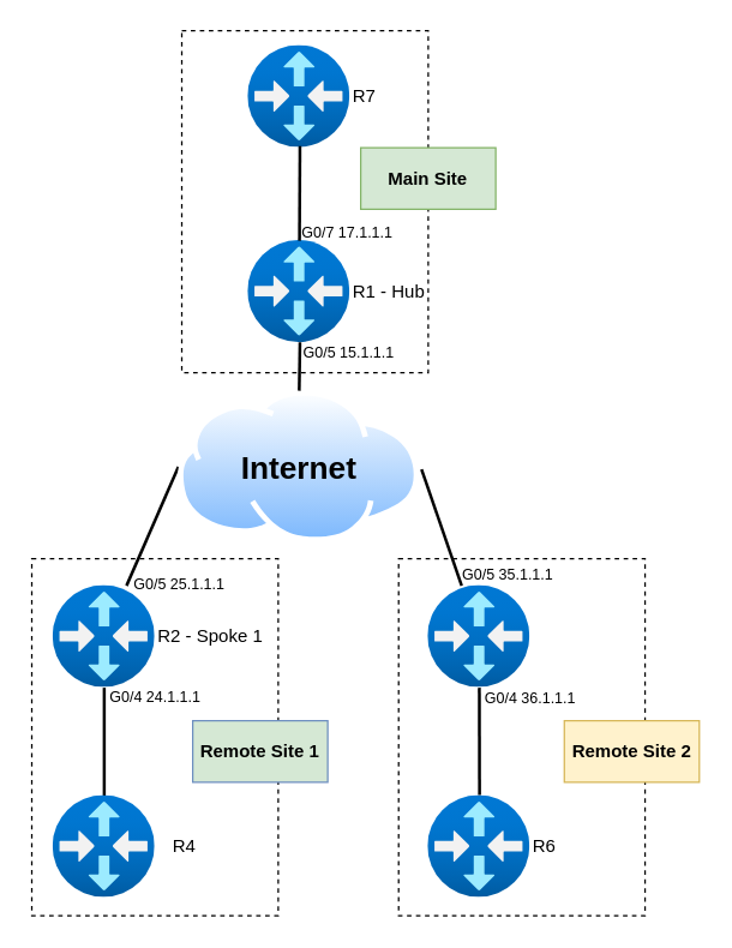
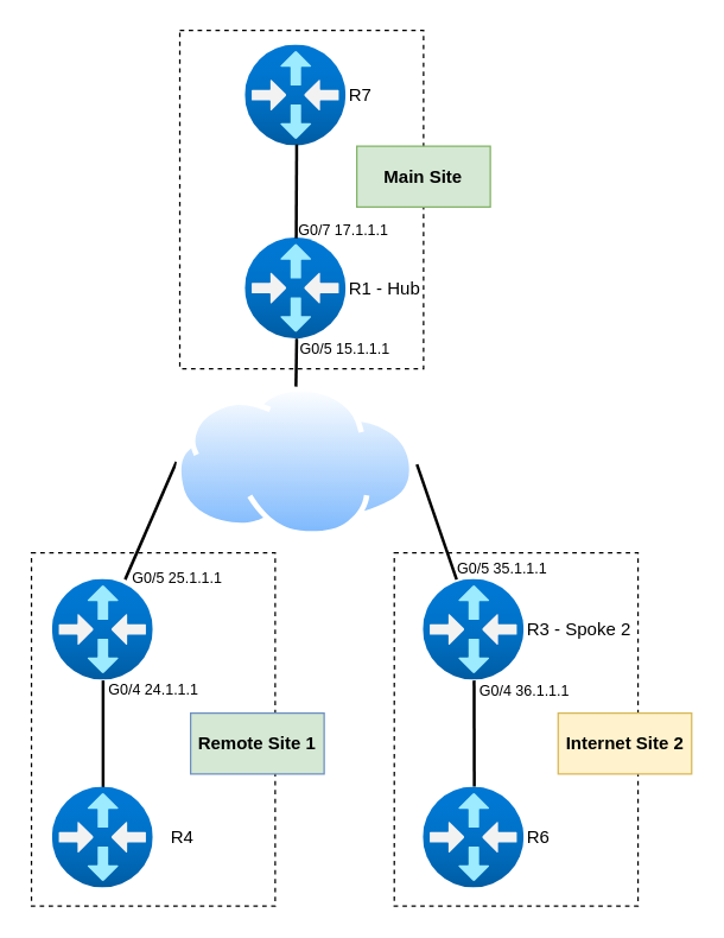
- <mxCell id="11" value="&lt;b&gt;&lt;font style=&quot;font-size: 21px;&quot;&gt;Internet&lt;/font&gt;&lt;/b&gt;" style="text;strokeColor=none;align=center;fillColor=none;html=1;verticalAlign=middle;whiteSpace=wrap;rounded=0;" vertex="1" parent="1"><mxGeometry x="169.01" y="295.75" width="60" height="30" as="geometry" /></mxCell>
- <mxCell id="14" value="R2 - Spoke 1" style="text;strokeColor=none;align=left;fillColor=none;html=1;verticalAlign=middle;whiteSpace=wrap;rounded=0;" vertex="1" parent="1"><mxGeometry x="103" y="409" width="76.55" height="30" as="geometry" /></mxCell>
+ <mxCell id="15" value="R3 - Spoke 2" style="text;strokeColor=none;align=left;fillColor=none;html=1;verticalAlign=middle;whiteSpace=wrap;rounded=0;" vertex="1" parent="1"><mxGeometry x="353" y="409" width="76.55" height="30" as="geometry" /></mxCell>
- <mxCell id="33" value="Remote Site 2" style="whiteSpace=wrap;html=1;fillColor=#fff2cc;strokeColor=#d6b656;fontStyle=1" vertex="1" parent="1"><mxGeometry x="375.72" y="480" width="90" height="41" as="geometry" /></mxCell>
+ <mxCell id="33" value="Internet Site 2" style="whiteSpace=wrap;html=1;fillColor=#fff2cc;strokeColor=#d6b656;fontStyle=1" vertex="1" parent="1"><mxGeometry x="375.72" y="480" width="90" height="41" as="geometry" /></mxCell>
